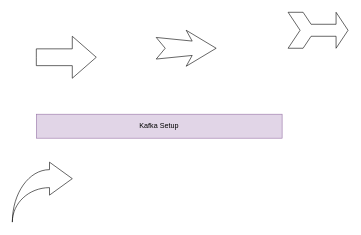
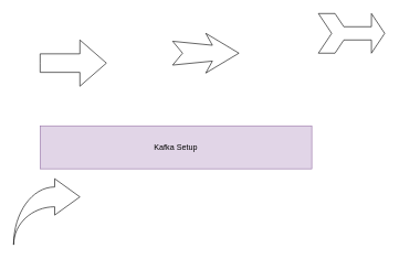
- <mxCell id="2" value="Kafka Setup" style="rounded=0;whiteSpace=wrap;html=1;fillColor=#e1d5e7;strokeColor=#9673a6;" vertex="1" parent="1"><mxGeometry x="60" y="190" width="410" height="40" as="geometry" /></mxCell>
+ <mxCell id="2" value="Kafka Setup" style="rounded=0;whiteSpace=wrap;html=1;fillColor=#e1d5e7;strokeColor=#9673a6;" vertex="1" parent="1"><mxGeometry x="60" y="190" width="410" height="65" as="geometry" /></mxCell>
